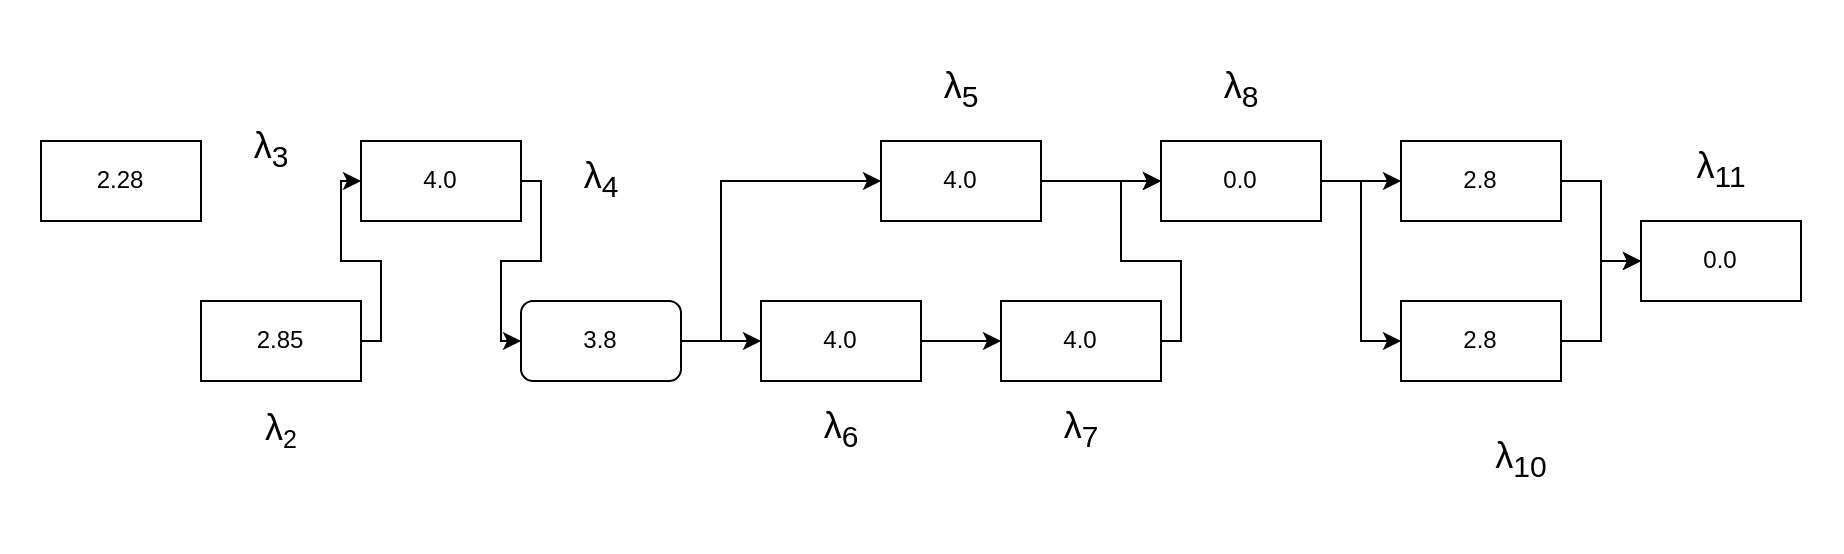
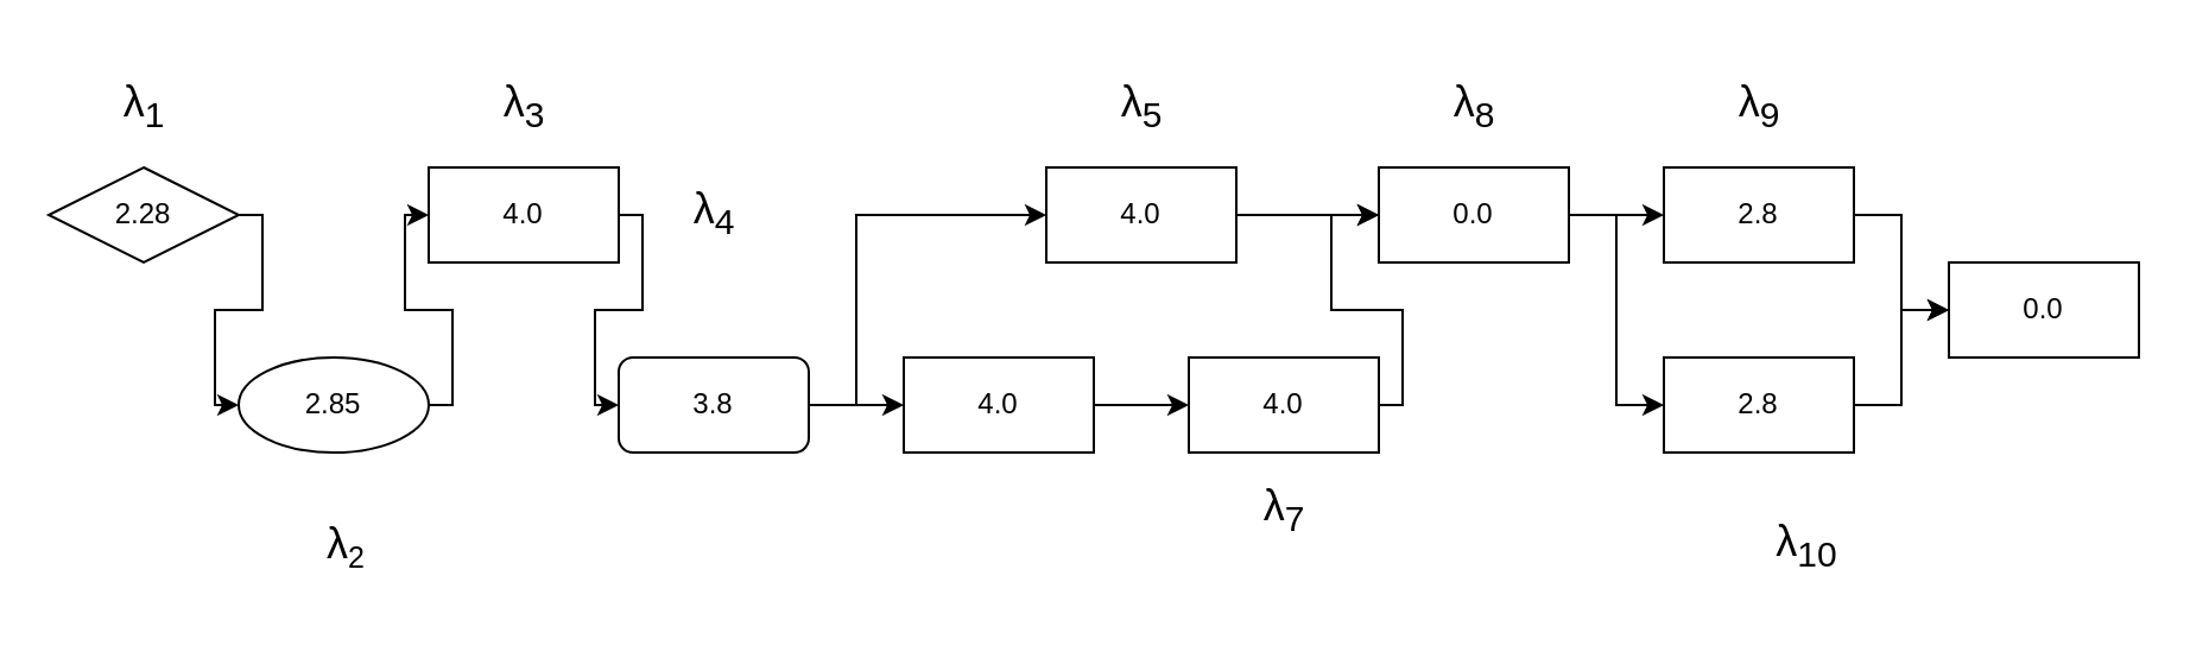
+ <mxCell id="25" value="&lt;p class=&quot;Standard&quot;&gt;&lt;font style=&quot;font-size: 18px&quot;&gt;λ&lt;sub&gt;1&lt;/sub&gt;&lt;/font&gt;&lt;/p&gt;" style="text;html=1;align=center;verticalAlign=middle;resizable=0;points=[];autosize=1;strokeColor=none;fillColor=none;" vertex="1" parent="1"><mxGeometry x="45" y="20" width="30" height="50" as="geometry" /></mxCell>
+ <mxCell id="33" value="&lt;p class=&quot;Standard&quot;&gt;&lt;font style=&quot;font-size: 18px&quot;&gt;λ&lt;sub&gt;9&lt;/sub&gt;&lt;/font&gt;&lt;/p&gt;" style="text;html=1;align=center;verticalAlign=middle;resizable=0;points=[];autosize=1;strokeColor=none;fillColor=none;" vertex="1" parent="1"><mxGeometry x="725" y="20" width="30" height="50" as="geometry" /></mxCell>
- <mxCell id="26" value="&lt;p class=&quot;Standard&quot;&gt;&lt;font style=&quot;font-size: 18px&quot;&gt;λ&lt;sub&gt;3&lt;/sub&gt;&lt;/font&gt;&lt;/p&gt;" style="text;html=1;align=center;verticalAlign=middle;resizable=0;points=[];autosize=1;strokeColor=none;fillColor=none;" vertex="1" parent="1"><mxGeometry x="120" y="50" width="30" height="50" as="geometry" /></mxCell>
+ <mxCell id="26" value="&lt;p class=&quot;Standard&quot;&gt;&lt;font style=&quot;font-size: 18px&quot;&gt;λ&lt;sub&gt;3&lt;/sub&gt;&lt;/font&gt;&lt;/p&gt;" style="text;html=1;align=center;verticalAlign=middle;resizable=0;points=[];autosize=1;strokeColor=none;fillColor=none;" vertex="1" parent="1"><mxGeometry x="205" y="20" width="30" height="50" as="geometry" /></mxCell>
- <mxCell id="35" value="&lt;p class=&quot;Standard&quot;&gt;&lt;font style=&quot;font-size: 18px&quot;&gt;λ&lt;sub&gt;11&lt;/sub&gt;&lt;/font&gt;&lt;/p&gt;" style="text;html=1;align=center;verticalAlign=middle;resizable=0;points=[];autosize=1;strokeColor=none;fillColor=none;" vertex="1" parent="1"><mxGeometry x="840" y="60" width="40" height="50" as="geometry" /></mxCell>
- <mxCell id="2" value="2.28" style="rounded=0;whiteSpace=wrap;html=1;" parent="1" vertex="1"><mxGeometry x="20" y="70" width="80" height="40" as="geometry" /></mxCell>
+ <mxCell id="2" value="2.28" style="rhombus;whiteSpace=wrap;html=1;" parent="1" vertex="1"><mxGeometry x="20" y="70" width="80" height="40" as="geometry" /></mxCell>
+ <mxCell id="10" value="" style="endArrow=classic;html=1;rounded=0;exitX=1;exitY=0.5;exitDx=0;exitDy=0;entryX=0;entryY=0.5;entryDx=0;entryDy=0;edgeStyle=orthogonalEdgeStyle;" parent="1" source="2" target="3" edge="1"><mxGeometry width="50" height="50" relative="1" as="geometry"><mxPoint x="80" y="340" as="sourcePoint" /><mxPoint x="130" y="290" as="targetPoint" /></mxGeometry></mxCell>
- <mxCell id="3" value="2.85" style="rounded=0;whiteSpace=wrap;html=1;" parent="1" vertex="1"><mxGeometry x="100" y="150" width="80" height="40" as="geometry" /></mxCell>
+ <mxCell id="3" value="2.85" style="ellipse;whiteSpace=wrap;html=1;" parent="1" vertex="1"><mxGeometry x="100" y="150" width="80" height="40" as="geometry" /></mxCell>
- <mxCell id="27" value="&lt;p class=&quot;Standard&quot;&gt;&lt;font style=&quot;font-size: 18px&quot;&gt;λ&lt;/font&gt;&lt;font style=&quot;font-size: 15px&quot;&gt;&lt;sub&gt;2&lt;/sub&gt;&lt;/font&gt;&lt;/p&gt;" style="text;html=1;align=center;verticalAlign=middle;resizable=0;points=[];autosize=1;strokeColor=none;fillColor=none;" vertex="1" parent="1"><mxGeometry x="125" y="190" width="30" height="50" as="geometry" /></mxCell>
+ <mxCell id="27" value="&lt;p class=&quot;Standard&quot;&gt;&lt;font style=&quot;font-size: 18px&quot;&gt;λ&lt;/font&gt;&lt;font style=&quot;font-size: 15px&quot;&gt;&lt;sub&gt;2&lt;/sub&gt;&lt;/font&gt;&lt;/p&gt;" style="text;html=1;align=center;verticalAlign=middle;resizable=0;points=[];autosize=1;strokeColor=none;fillColor=none;" vertex="1" parent="1"><mxGeometry x="130" y="205" width="30" height="50" as="geometry" /></mxCell>
- <mxCell id="29" value="&lt;p class=&quot;Standard&quot;&gt;&lt;font style=&quot;font-size: 18px&quot;&gt;λ&lt;sub&gt;6&lt;/sub&gt;&lt;/font&gt;&lt;/p&gt;" style="text;html=1;align=center;verticalAlign=middle;resizable=0;points=[];autosize=1;strokeColor=none;fillColor=none;" vertex="1" parent="1"><mxGeometry x="405" y="190" width="30" height="50" as="geometry" /></mxCell>
